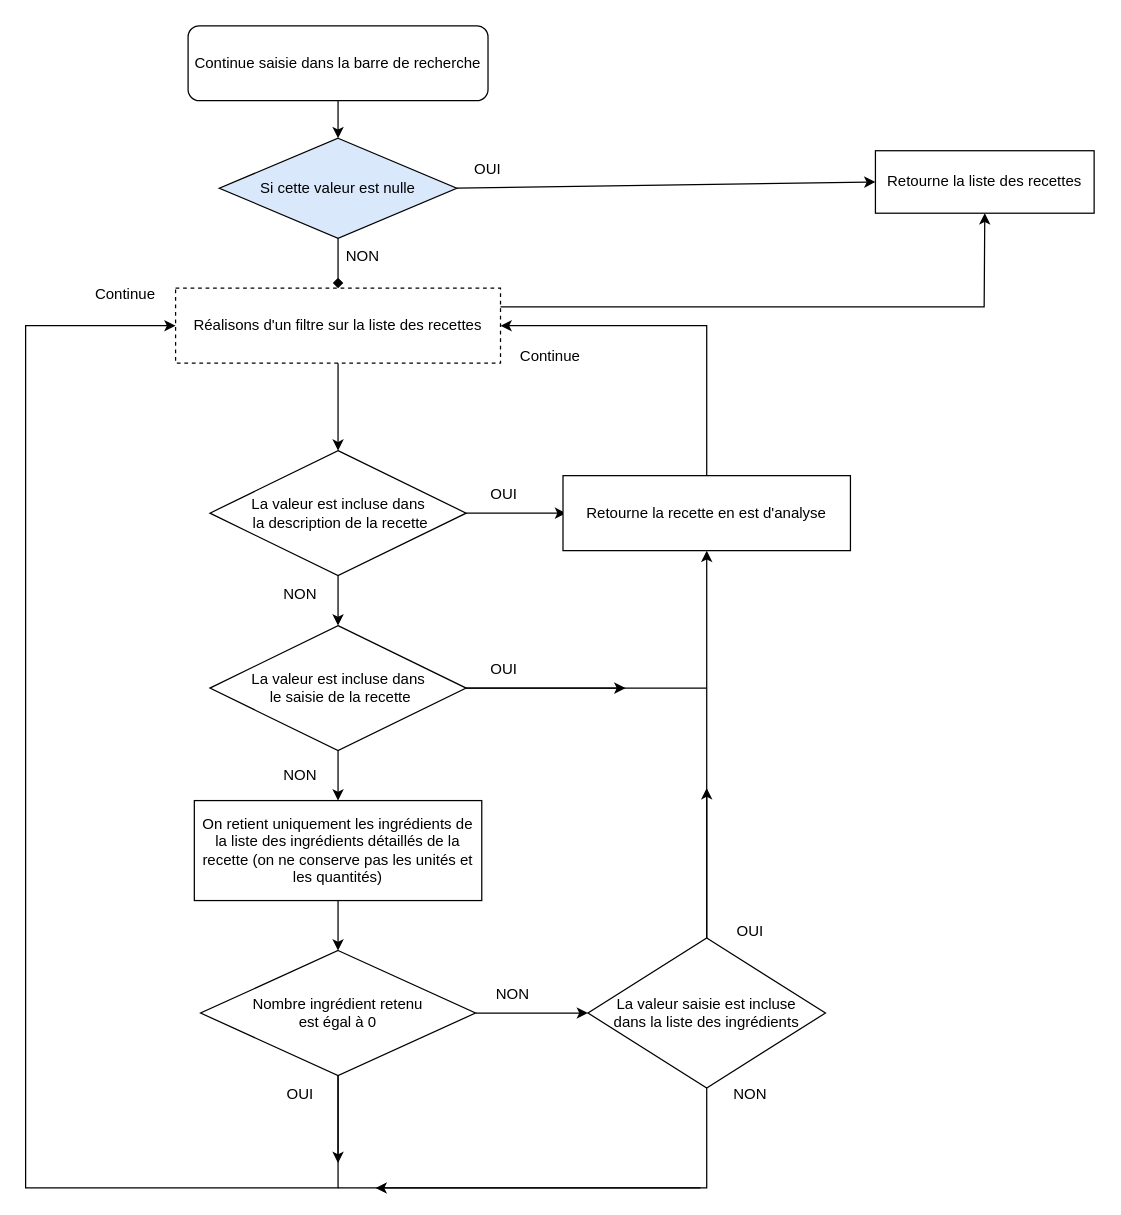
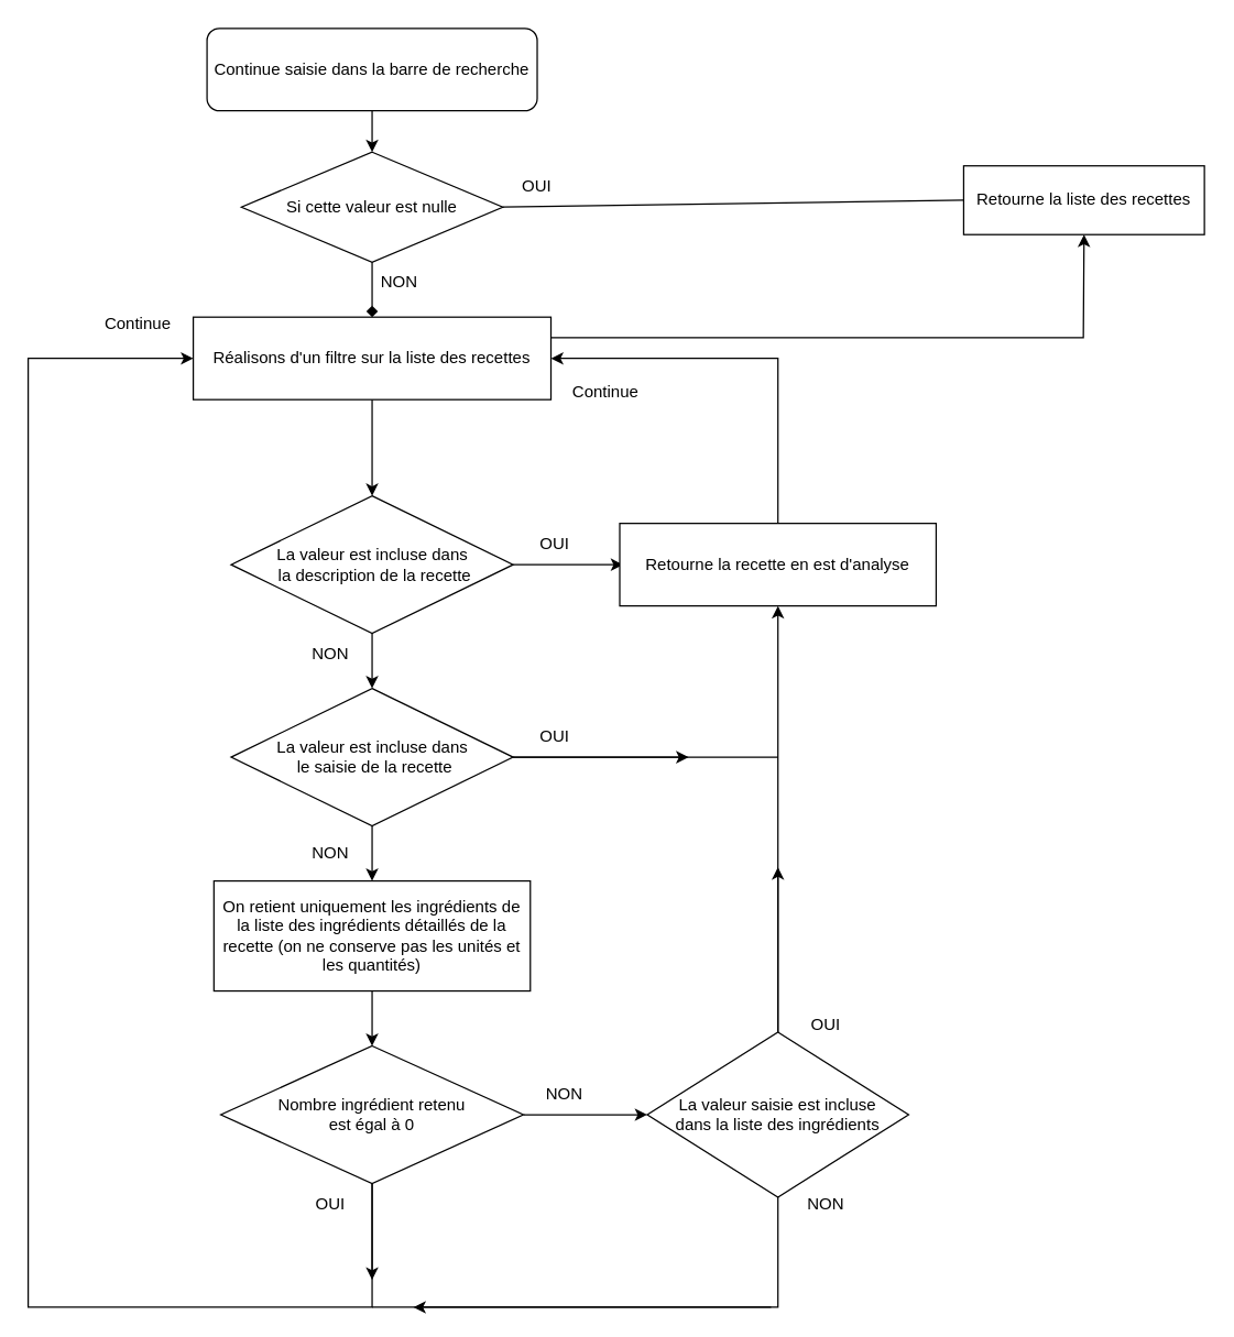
- <mxCell id="33" value="" style="endArrow=classic;html=1;rounded=0;entryX=0;entryY=0.5;entryDx=0;entryDy=0;exitX=1;exitY=0.5;exitDx=0;exitDy=0;" edge="1" parent="1" source="4" target="5"><mxGeometry width="50" height="50" relative="1" as="geometry"><mxPoint x="290" y="220" as="sourcePoint" /><mxPoint x="340" y="170" as="targetPoint" /></mxGeometry></mxCell>
+ <mxCell id="33" value="" style="endArrow=none;html=1;rounded=0;entryX=0;entryY=0.5;entryDx=0;entryDy=0;exitX=1;exitY=0.5;exitDx=0;exitDy=0;" edge="1" parent="1" source="4" target="5"><mxGeometry width="50" height="50" relative="1" as="geometry"><mxPoint x="290" y="220" as="sourcePoint" /><mxPoint x="340" y="170" as="targetPoint" /></mxGeometry></mxCell>
- <mxCell id="4" value="&lt;span&gt;Si cette valeur est nulle&lt;/span&gt;" style="rhombus;whiteSpace=wrap;html=1;fillColor=#dae8fc;" vertex="1" parent="1"><mxGeometry x="175" y="110" width="190" height="80" as="geometry" /></mxCell>
+ <mxCell id="4" value="&lt;span&gt;Si cette valeur est nulle&lt;/span&gt;" style="rhombus;whiteSpace=wrap;html=1;" vertex="1" parent="1"><mxGeometry x="175" y="110" width="190" height="80" as="geometry" /></mxCell>
- <mxCell id="7" value="Réalisons d'un filtre sur la liste des recettes" style="rounded=0;whiteSpace=wrap;html=1;dashed=1;" vertex="1" parent="1"><mxGeometry x="140" y="230" width="260" height="60" as="geometry" /></mxCell>
+ <mxCell id="7" value="Réalisons d'un filtre sur la liste des recettes" style="rounded=0;whiteSpace=wrap;html=1;" vertex="1" parent="1"><mxGeometry x="140" y="230" width="260" height="60" as="geometry" /></mxCell>
